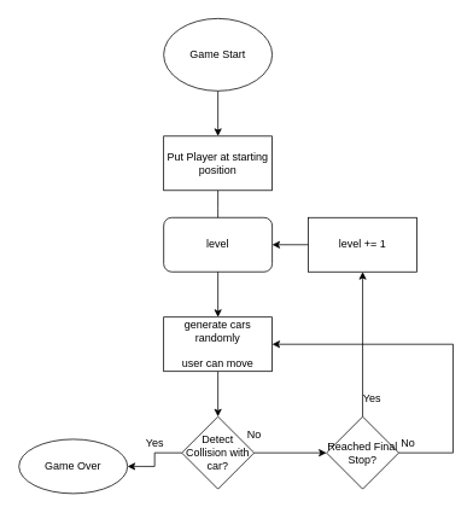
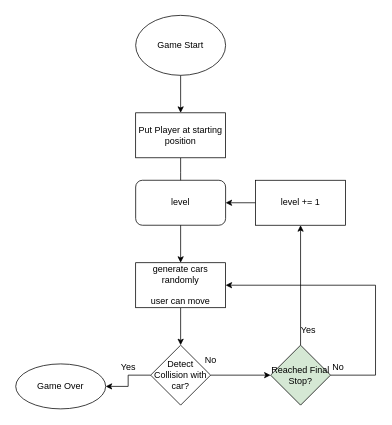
- <mxCell id="15" value="Reached Final Stop?" style="rhombus;whiteSpace=wrap;html=1;" vertex="1" parent="1"><mxGeometry x="360" y="460" width="80" height="80" as="geometry" /></mxCell>
+ <mxCell id="15" value="Reached Final Stop?" style="rhombus;whiteSpace=wrap;html=1;fillColor=#d5e8d4;" vertex="1" parent="1"><mxGeometry x="360" y="460" width="80" height="80" as="geometry" /></mxCell>
